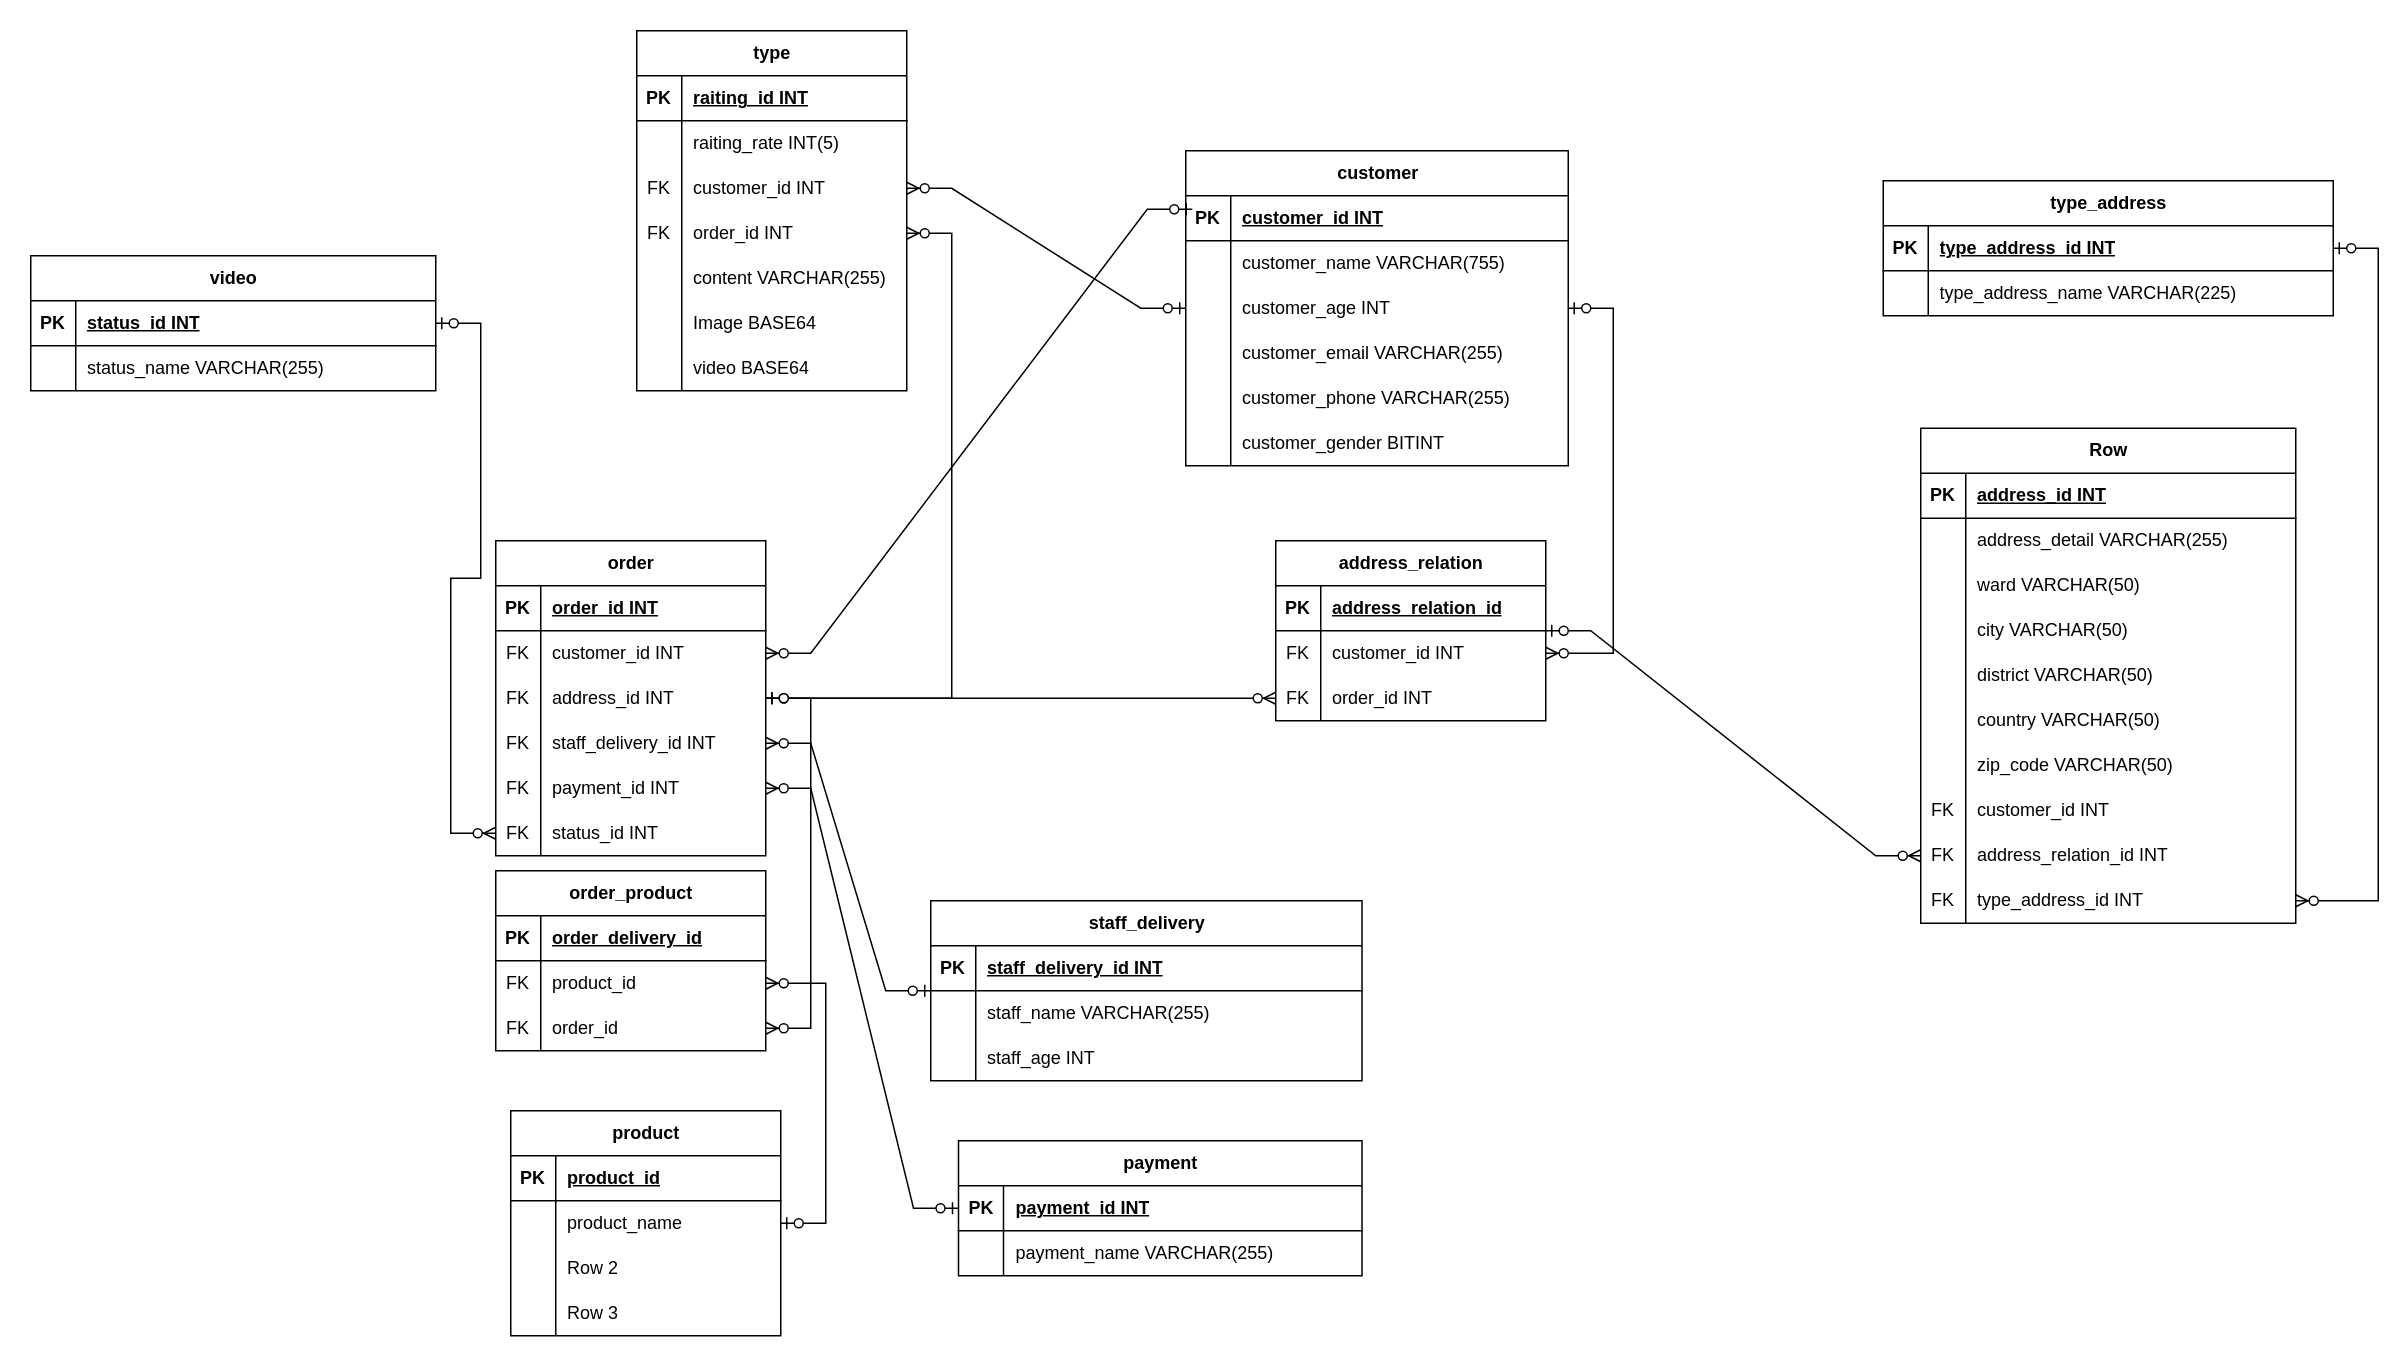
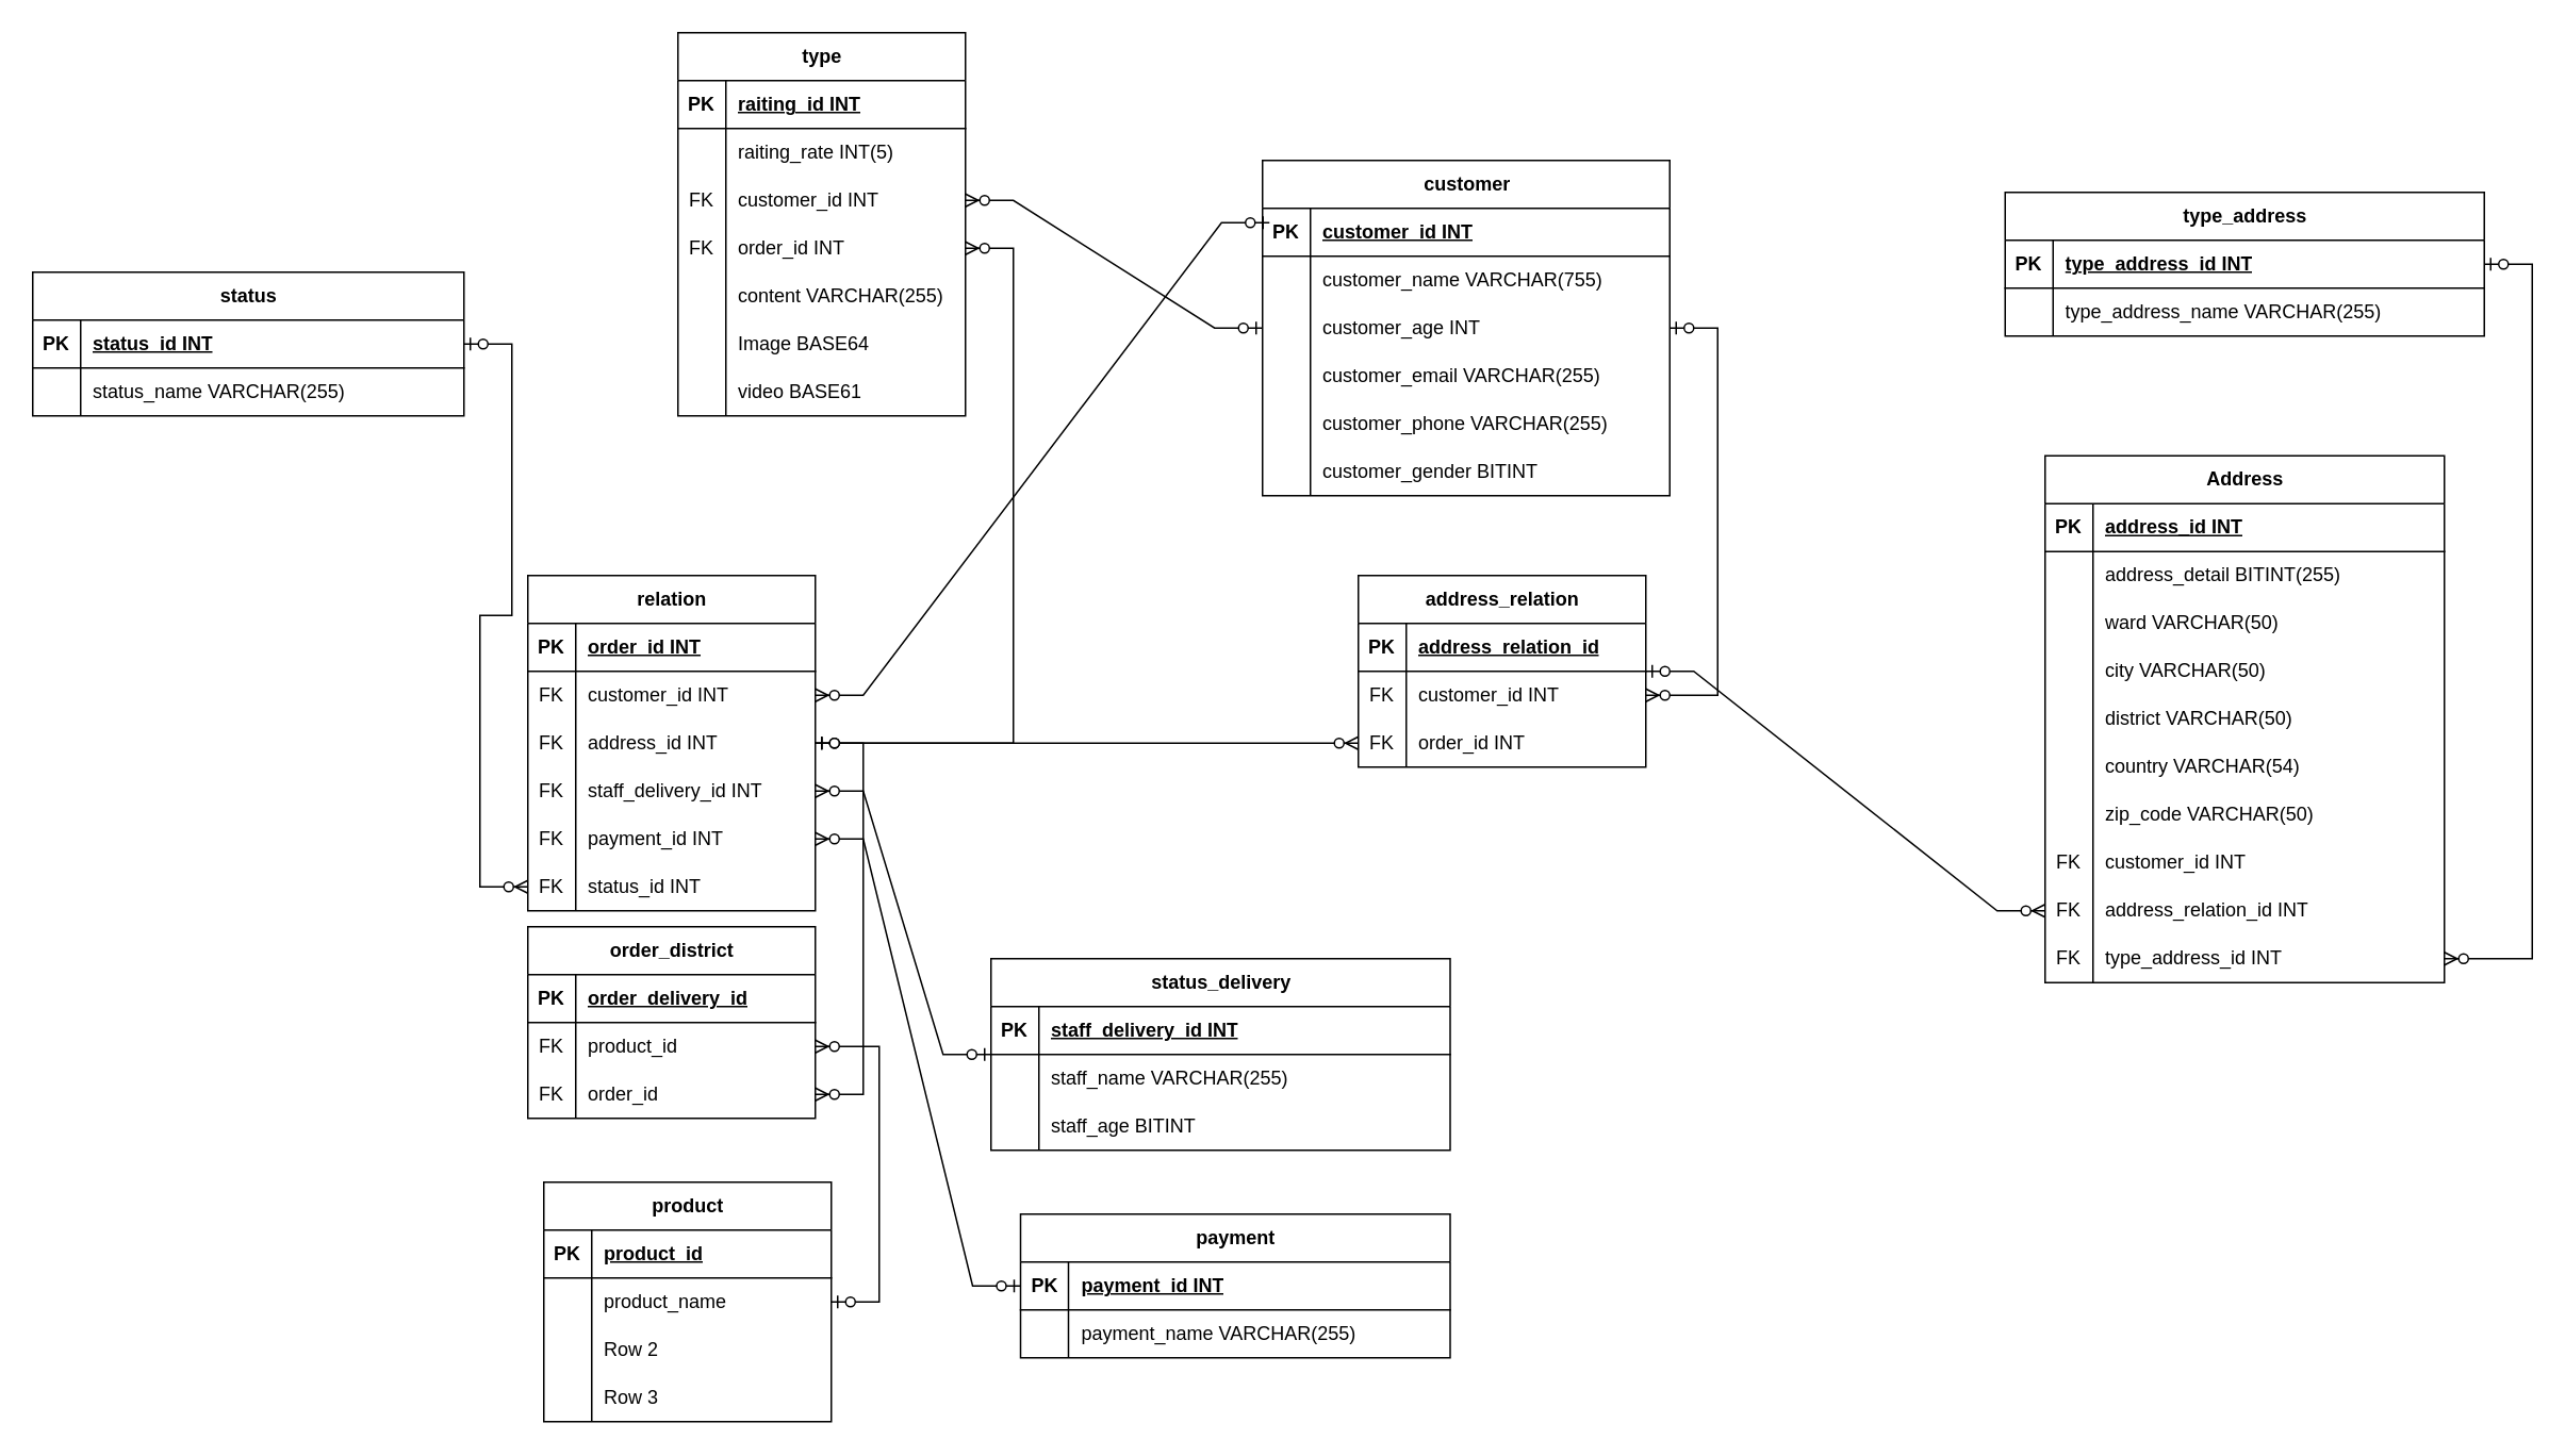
- <mxCell id="140" value="video" style="shape=table;startSize=30;container=1;collapsible=1;childLayout=tableLayout;fixedRows=1;rowLines=0;fontStyle=1;align=center;resizeLast=1;html=1;" vertex="1" parent="1"><mxGeometry x="20" y="170" width="270" height="90" as="geometry" /></mxCell>
+ <mxCell id="140" value="status" style="shape=table;startSize=30;container=1;collapsible=1;childLayout=tableLayout;fixedRows=1;rowLines=0;fontStyle=1;align=center;resizeLast=1;html=1;" vertex="1" parent="1"><mxGeometry x="20" y="170" width="270" height="90" as="geometry" /></mxCell>
- <mxCell id="167" value="type_address_name VARCHAR(225)" style="shape=partialRectangle;connectable=0;fillColor=none;top=0;left=0;bottom=0;right=0;align=left;spacingLeft=6;overflow=hidden;whiteSpace=wrap;html=1;" vertex="1" parent="165"><mxGeometry x="30" width="270" height="30" as="geometry"><mxRectangle width="270" height="30" as="alternateBounds" /></mxGeometry></mxCell>
+ <mxCell id="167" value="type_address_name VARCHAR(255)" style="shape=partialRectangle;connectable=0;fillColor=none;top=0;left=0;bottom=0;right=0;align=left;spacingLeft=6;overflow=hidden;whiteSpace=wrap;html=1;" vertex="1" parent="165"><mxGeometry x="30" width="270" height="30" as="geometry"><mxRectangle width="270" height="30" as="alternateBounds" /></mxGeometry></mxCell>
- <mxCell id="93" value="video BASE64" style="shape=partialRectangle;connectable=0;fillColor=none;top=0;left=0;bottom=0;right=0;align=left;spacingLeft=6;overflow=hidden;whiteSpace=wrap;html=1;" vertex="1" parent="91"><mxGeometry x="30" width="150" height="30" as="geometry"><mxRectangle width="150" height="30" as="alternateBounds" /></mxGeometry></mxCell>
+ <mxCell id="93" value="video BASE61" style="shape=partialRectangle;connectable=0;fillColor=none;top=0;left=0;bottom=0;right=0;align=left;spacingLeft=6;overflow=hidden;whiteSpace=wrap;html=1;" vertex="1" parent="91"><mxGeometry x="30" width="150" height="30" as="geometry"><mxRectangle width="150" height="30" as="alternateBounds" /></mxGeometry></mxCell>
- <mxCell id="41" value="Row" style="shape=table;startSize=30;container=1;collapsible=1;childLayout=tableLayout;fixedRows=1;rowLines=0;fontStyle=1;align=center;resizeLast=1;html=1;" vertex="1" parent="1"><mxGeometry x="1280" y="285" width="250" height="330" as="geometry" /></mxCell>
+ <mxCell id="41" value="Address" style="shape=table;startSize=30;container=1;collapsible=1;childLayout=tableLayout;fixedRows=1;rowLines=0;fontStyle=1;align=center;resizeLast=1;html=1;" vertex="1" parent="1"><mxGeometry x="1280" y="285" width="250" height="330" as="geometry" /></mxCell>
- <mxCell id="47" value="address_detail VARCHAR(255)" style="shape=partialRectangle;connectable=0;fillColor=none;top=0;left=0;bottom=0;right=0;align=left;spacingLeft=6;overflow=hidden;whiteSpace=wrap;html=1;" vertex="1" parent="45"><mxGeometry x="30" width="220" height="30" as="geometry"><mxRectangle width="220" height="30" as="alternateBounds" /></mxGeometry></mxCell>
+ <mxCell id="47" value="address_detail BITINT(255)" style="shape=partialRectangle;connectable=0;fillColor=none;top=0;left=0;bottom=0;right=0;align=left;spacingLeft=6;overflow=hidden;whiteSpace=wrap;html=1;" vertex="1" parent="45"><mxGeometry x="30" width="220" height="30" as="geometry"><mxRectangle width="220" height="30" as="alternateBounds" /></mxGeometry></mxCell>
- <mxCell id="2" value="order" style="shape=table;startSize=30;container=1;collapsible=1;childLayout=tableLayout;fixedRows=1;rowLines=0;fontStyle=1;align=center;resizeLast=1;html=1;" vertex="1" parent="1"><mxGeometry x="330" y="360" width="180" height="210" as="geometry" /></mxCell>
+ <mxCell id="2" value="relation" style="shape=table;startSize=30;container=1;collapsible=1;childLayout=tableLayout;fixedRows=1;rowLines=0;fontStyle=1;align=center;resizeLast=1;html=1;" vertex="1" parent="1"><mxGeometry x="330" y="360" width="180" height="210" as="geometry" /></mxCell>
- <mxCell id="59" value="country VARCHAR(50)" style="shape=partialRectangle;connectable=0;fillColor=none;top=0;left=0;bottom=0;right=0;align=left;spacingLeft=6;overflow=hidden;whiteSpace=wrap;html=1;" vertex="1" parent="57"><mxGeometry x="30" width="220" height="30" as="geometry"><mxRectangle width="220" height="30" as="alternateBounds" /></mxGeometry></mxCell>
+ <mxCell id="59" value="country VARCHAR(54)" style="shape=partialRectangle;connectable=0;fillColor=none;top=0;left=0;bottom=0;right=0;align=left;spacingLeft=6;overflow=hidden;whiteSpace=wrap;html=1;" vertex="1" parent="57"><mxGeometry x="30" width="220" height="30" as="geometry"><mxRectangle width="220" height="30" as="alternateBounds" /></mxGeometry></mxCell>
- <mxCell id="116" value="order_product" style="shape=table;startSize=30;container=1;collapsible=1;childLayout=tableLayout;fixedRows=1;rowLines=0;fontStyle=1;align=center;resizeLast=1;html=1;" vertex="1" parent="1"><mxGeometry x="330" y="580" width="180" height="120" as="geometry" /></mxCell>
+ <mxCell id="116" value="order_district" style="shape=table;startSize=30;container=1;collapsible=1;childLayout=tableLayout;fixedRows=1;rowLines=0;fontStyle=1;align=center;resizeLast=1;html=1;" vertex="1" parent="1"><mxGeometry x="330" y="580" width="180" height="120" as="geometry" /></mxCell>
- <mxCell id="128" value="staff_delivery" style="shape=table;startSize=30;container=1;collapsible=1;childLayout=tableLayout;fixedRows=1;rowLines=0;fontStyle=1;align=center;resizeLast=1;html=1;" vertex="1" parent="1"><mxGeometry x="620" y="600" width="287.5" height="120" as="geometry" /></mxCell>
+ <mxCell id="128" value="status_delivery" style="shape=table;startSize=30;container=1;collapsible=1;childLayout=tableLayout;fixedRows=1;rowLines=0;fontStyle=1;align=center;resizeLast=1;html=1;" vertex="1" parent="1"><mxGeometry x="620" y="600" width="287.5" height="120" as="geometry" /></mxCell>
- <mxCell id="137" value="staff_age INT" style="shape=partialRectangle;connectable=0;fillColor=none;top=0;left=0;bottom=0;right=0;align=left;spacingLeft=6;overflow=hidden;whiteSpace=wrap;html=1;" vertex="1" parent="135"><mxGeometry x="30" width="257.5" height="30" as="geometry"><mxRectangle width="257.5" height="30" as="alternateBounds" /></mxGeometry></mxCell>
+ <mxCell id="137" value="staff_age BITINT" style="shape=partialRectangle;connectable=0;fillColor=none;top=0;left=0;bottom=0;right=0;align=left;spacingLeft=6;overflow=hidden;whiteSpace=wrap;html=1;" vertex="1" parent="135"><mxGeometry x="30" width="257.5" height="30" as="geometry"><mxRectangle width="257.5" height="30" as="alternateBounds" /></mxGeometry></mxCell>
